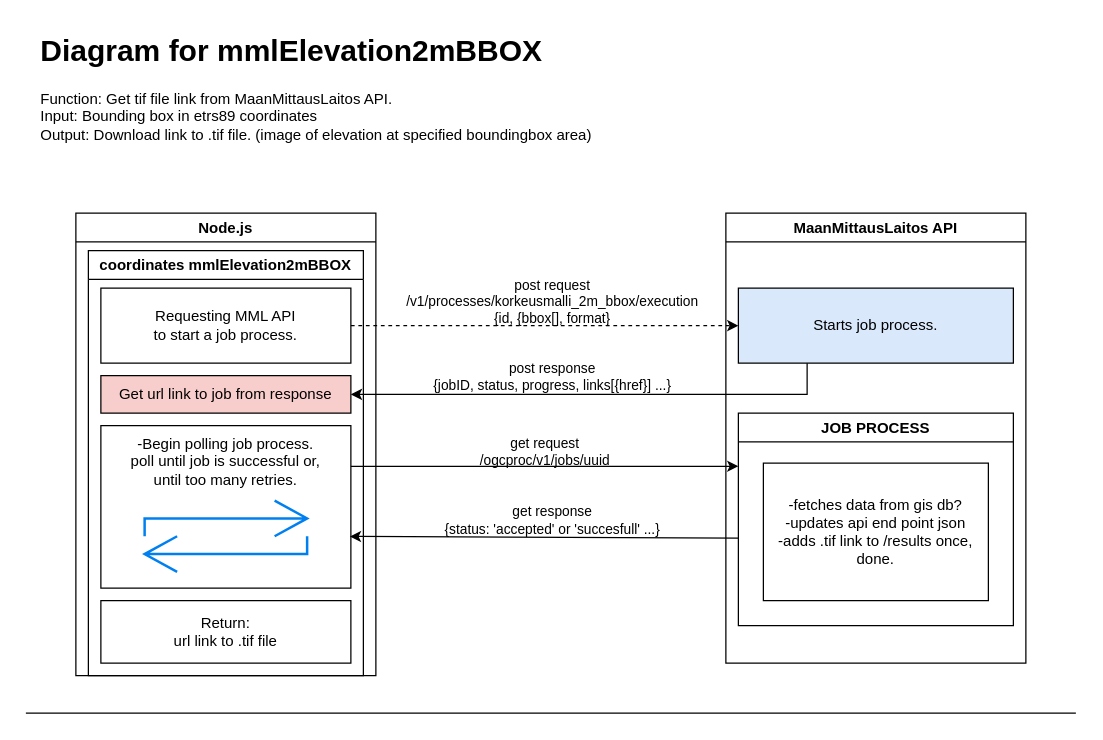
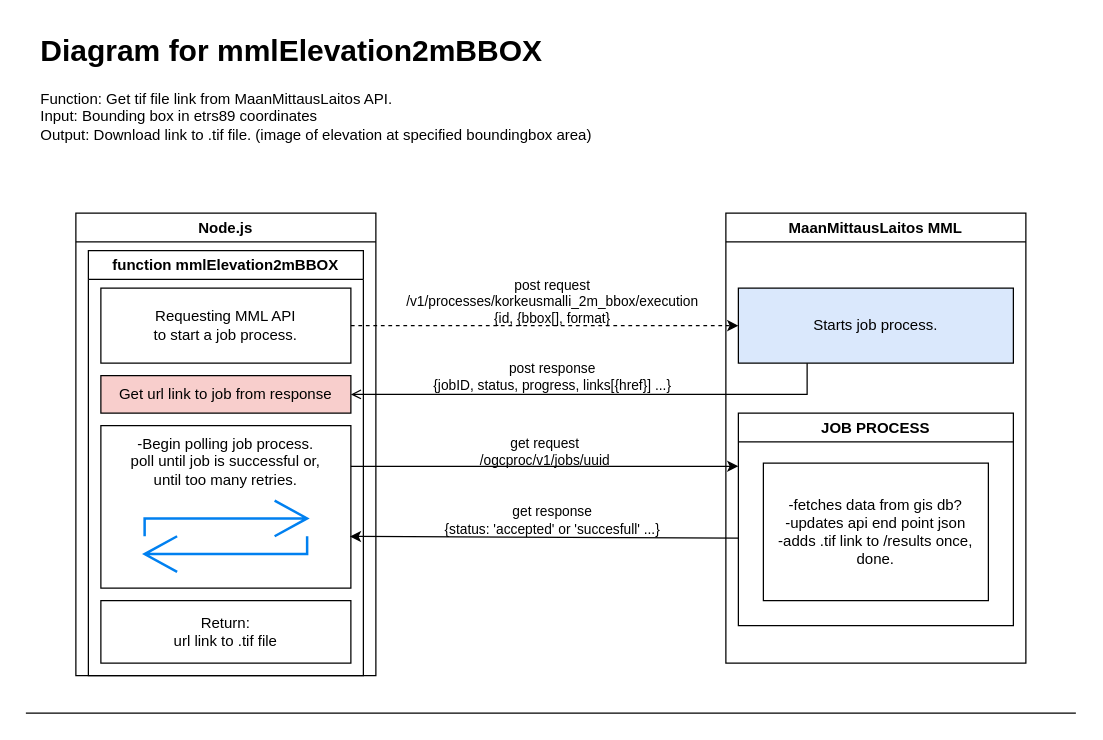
- <mxCell id="10" value="MaanMittausLaitos API" style="swimlane;whiteSpace=wrap;html=1;" parent="1" vertex="1"><mxGeometry x="580" y="170" width="240" height="360" as="geometry" /></mxCell>
+ <mxCell id="10" value="MaanMittausLaitos MML" style="swimlane;whiteSpace=wrap;html=1;" parent="1" vertex="1"><mxGeometry x="580" y="170" width="240" height="360" as="geometry" /></mxCell>
- <mxCell id="4" value="&lt;div&gt;coordinates mmlElevation2mBBOX&lt;br&gt;&lt;/div&gt;" style="swimlane;whiteSpace=wrap;html=1;" parent="3" vertex="1"><mxGeometry x="10" y="30" width="220" height="340" as="geometry" /></mxCell>
+ <mxCell id="4" value="&lt;div&gt;function mmlElevation2mBBOX&lt;br&gt;&lt;/div&gt;" style="swimlane;whiteSpace=wrap;html=1;" parent="3" vertex="1"><mxGeometry x="10" y="30" width="220" height="340" as="geometry" /></mxCell>
- <mxCell id="16" style="edgeStyle=orthogonalEdgeStyle;rounded=0;orthogonalLoop=1;jettySize=auto;html=1;exitX=0.25;exitY=1;exitDx=0;exitDy=0;entryX=1;entryY=0.5;entryDx=0;entryDy=0;" parent="1" source="11" target="6" edge="1"><mxGeometry relative="1" as="geometry"><mxPoint x="645" y="320" as="targetPoint" /></mxGeometry></mxCell>
+ <mxCell id="16" style="edgeStyle=orthogonalEdgeStyle;rounded=0;orthogonalLoop=1;jettySize=auto;html=1;exitX=0.25;exitY=1;exitDx=0;exitDy=0;entryX=1;entryY=0.5;entryDx=0;entryDy=0;endArrow=open;" parent="1" source="11" target="6" edge="1"><mxGeometry relative="1" as="geometry"><mxPoint x="645" y="320" as="targetPoint" /></mxGeometry></mxCell>
